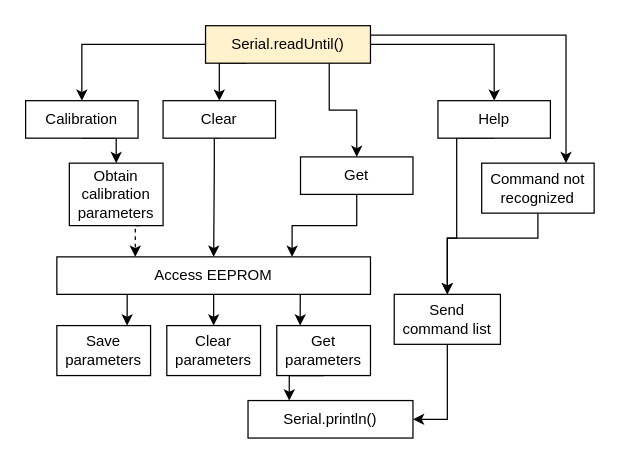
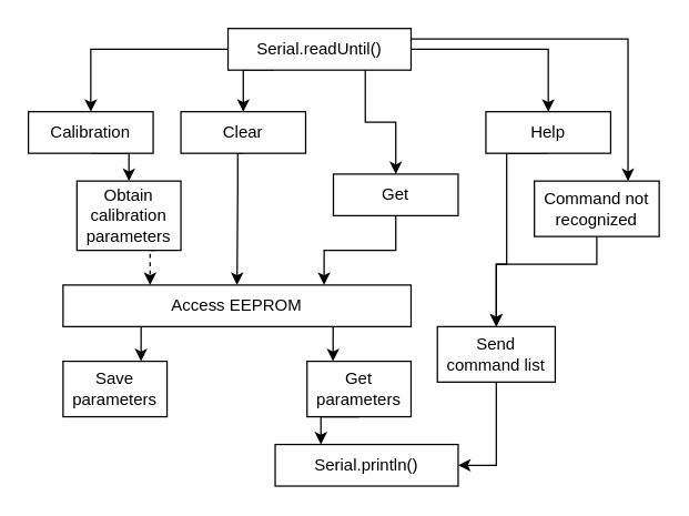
- <mxCell id="7" value="Serial.readUntil()" style="rounded=0;whiteSpace=wrap;html=1;fillColor=#fff2cc;" vertex="1" parent="1"><mxGeometry x="164" y="20" width="132" height="30" as="geometry" /></mxCell>
+ <mxCell id="7" value="Serial.readUntil()" style="rounded=0;whiteSpace=wrap;html=1;" vertex="1" parent="1"><mxGeometry x="164" y="20" width="132" height="30" as="geometry" /></mxCell>
- <mxCell id="18" style="edgeStyle=orthogonalEdgeStyle;rounded=0;orthogonalLoop=1;jettySize=auto;html=1;exitX=0.5;exitY=1;exitDx=0;exitDy=0;entryX=0.5;entryY=0;entryDx=0;entryDy=0;" edge="1" parent="1" source="20" target="28"><mxGeometry relative="1" as="geometry" /></mxCell>
- <mxCell id="28" value="Clear parameters" style="rounded=0;whiteSpace=wrap;html=1;" vertex="1" parent="1"><mxGeometry x="133" y="260" width="75" height="40" as="geometry" /></mxCell>
